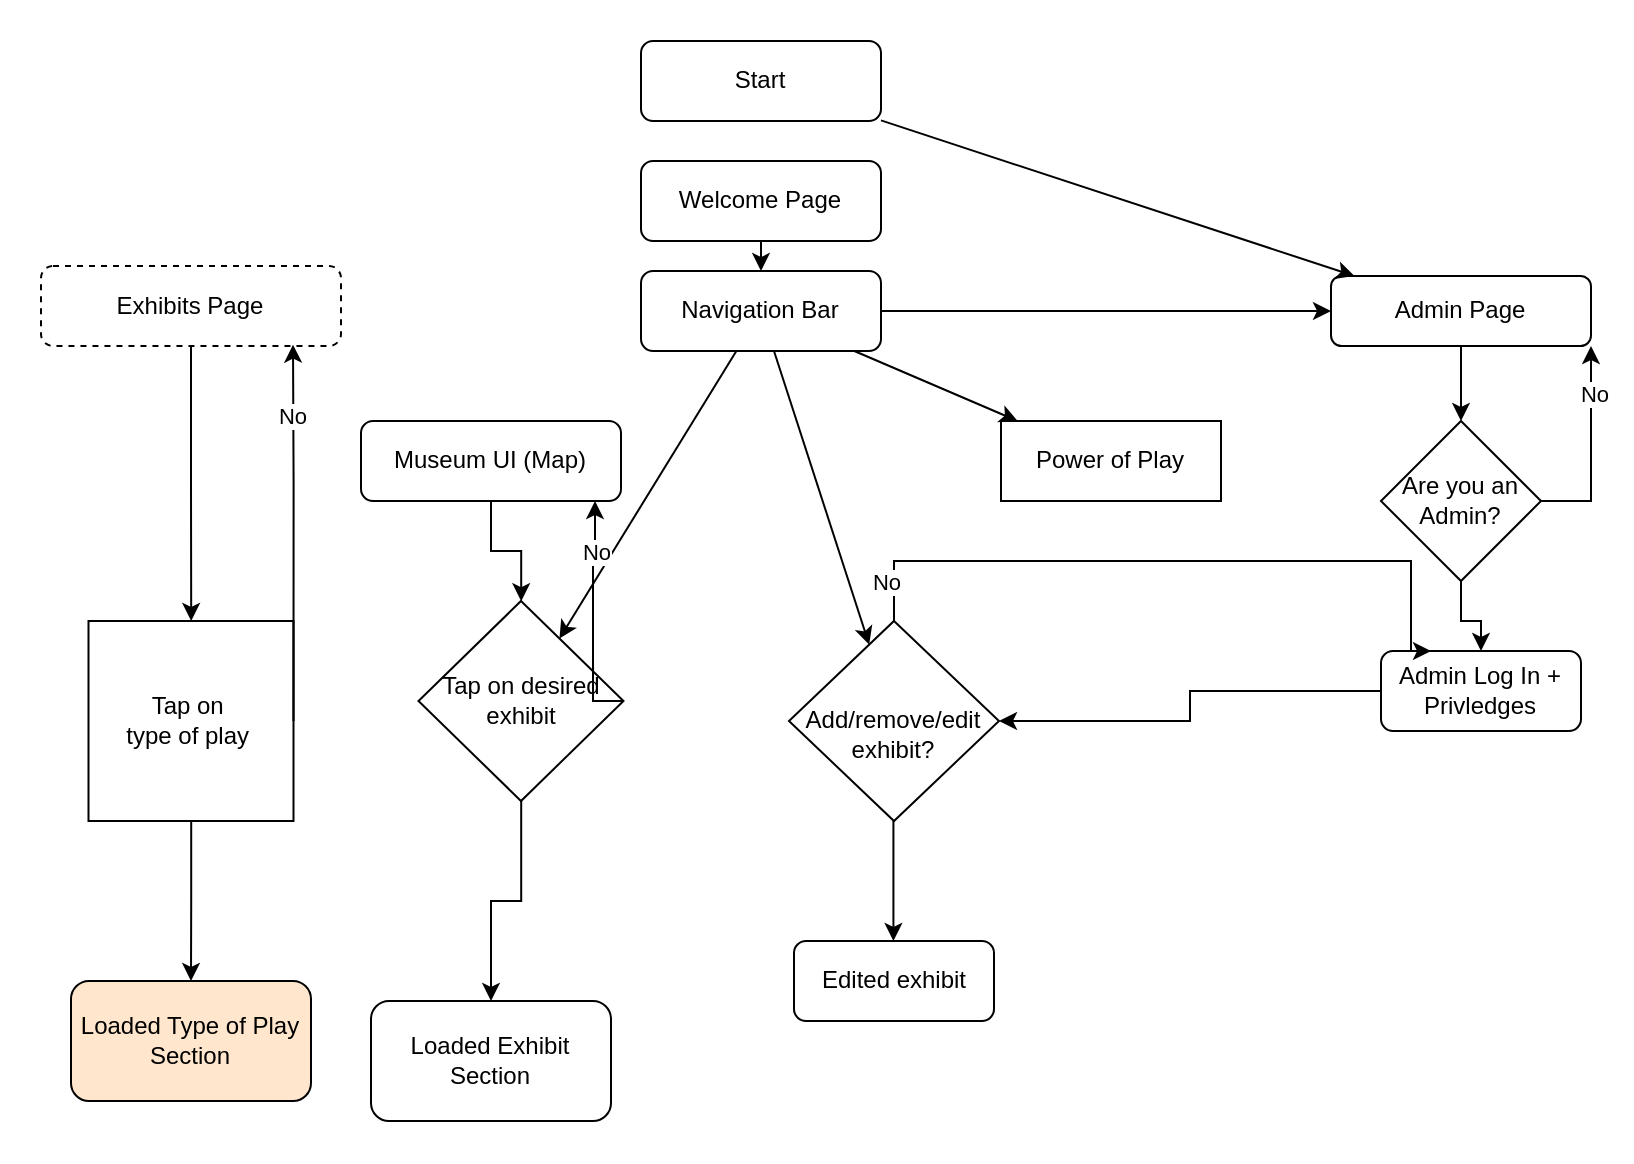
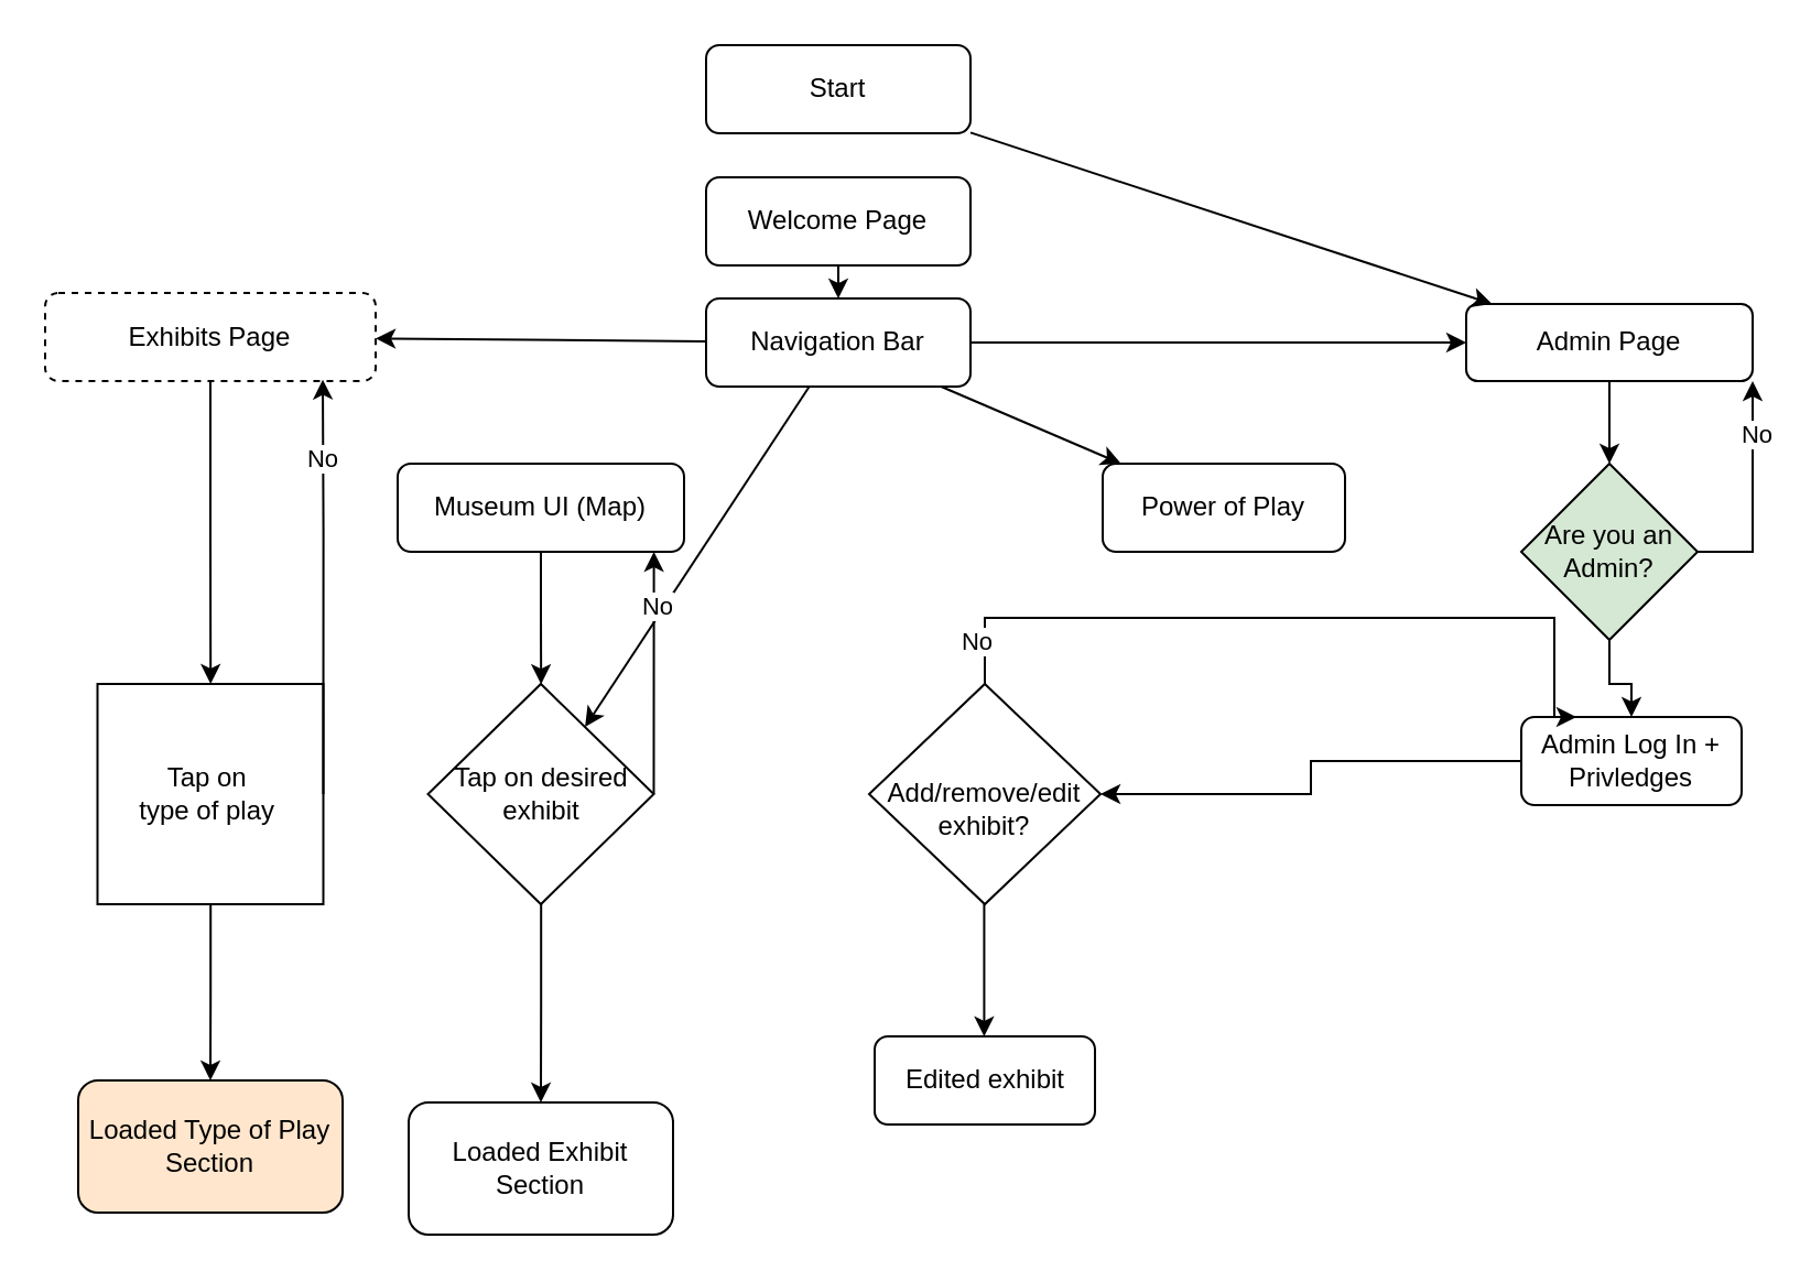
- <mxCell id="9" value="Power of Play" style="whiteSpace=wrap;html=1;rounded=0;" parent="1" vertex="1"><mxGeometry x="500" y="210" width="110" height="40" as="geometry" /></mxCell>
+ <mxCell id="9" value="Power of Play" style="rounded=1;whiteSpace=wrap;html=1;" parent="1" vertex="1"><mxGeometry x="500" y="210" width="110" height="40" as="geometry" /></mxCell>
- <mxCell id="4" value="" style="endArrow=classic;html=1;rounded=0;" parent="1" source="3" target="19" edge="1"><mxGeometry width="50" height="50" relative="1" as="geometry"><mxPoint x="250" y="150" as="sourcePoint" /><mxPoint x="160" y="155" as="targetPoint" /></mxGeometry></mxCell>
+ <mxCell id="4" value="" style="endArrow=classic;html=1;rounded=0;" parent="1" source="3" target="24" edge="1"><mxGeometry width="50" height="50" relative="1" as="geometry"><mxPoint x="250" y="150" as="sourcePoint" /><mxPoint x="160" y="155" as="targetPoint" /></mxGeometry></mxCell>
- <mxCell id="14" value="Are you an Admin?" style="rhombus;whiteSpace=wrap;html=1;" parent="1" vertex="1"><mxGeometry x="690" y="210" width="80" height="80" as="geometry" /></mxCell>
+ <mxCell id="14" value="Are you an Admin?" style="rhombus;whiteSpace=wrap;html=1;fillColor=#d5e8d4;" parent="1" vertex="1"><mxGeometry x="690" y="210" width="80" height="80" as="geometry" /></mxCell>
- <mxCell id="18" value="Tap on desired exhibit" style="rhombus;whiteSpace=wrap;html=1;" parent="1" vertex="1"><mxGeometry x="208.75" y="300" width="102.5" height="100" as="geometry" /></mxCell>
+ <mxCell id="18" value="Tap on desired exhibit" style="rhombus;whiteSpace=wrap;html=1;" parent="1" vertex="1"><mxGeometry x="193.75" y="310" width="102.5" height="100" as="geometry" /></mxCell>
